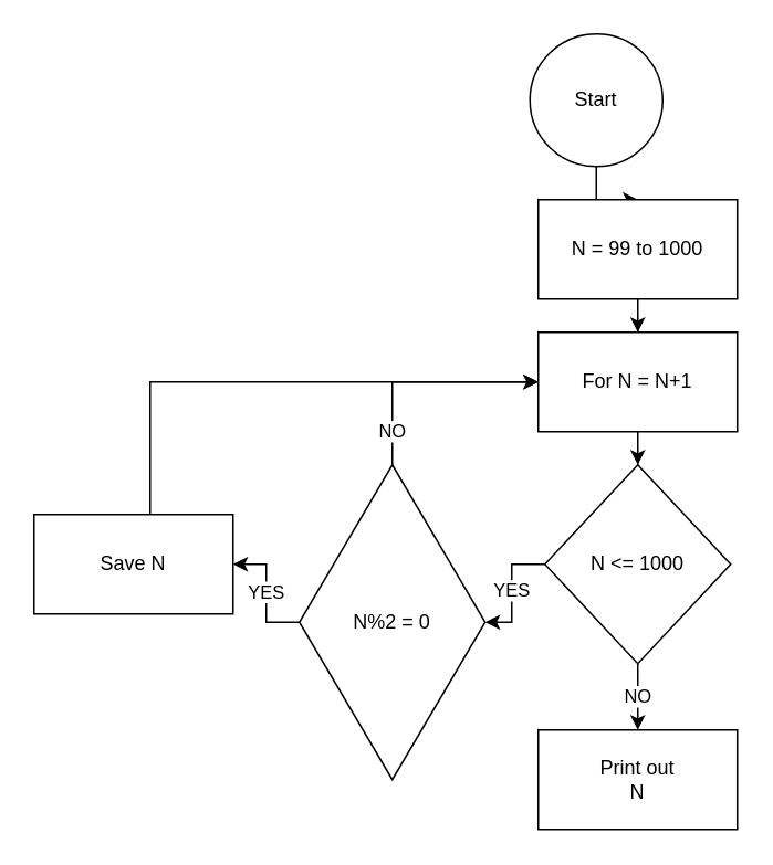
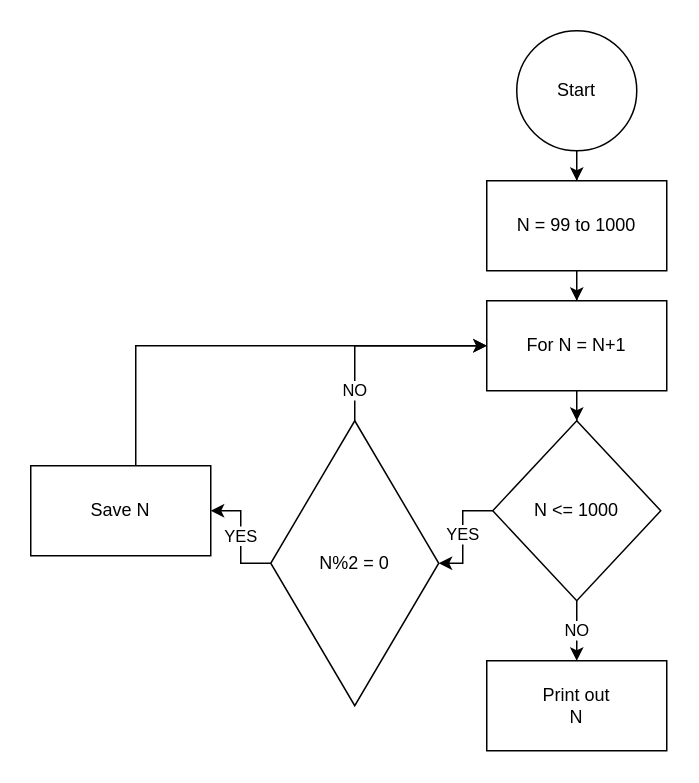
- <mxCell id="3" value="Start" style="ellipse;whiteSpace=wrap;html=1;aspect=fixed;" vertex="1" parent="1"><mxGeometry x="319" y="20" width="80" height="80" as="geometry" /></mxCell>
+ <mxCell id="3" value="Start" style="ellipse;whiteSpace=wrap;html=1;aspect=fixed;" vertex="1" parent="1"><mxGeometry x="344" width="80" height="80" as="geometry" y="20" /></mxCell>
